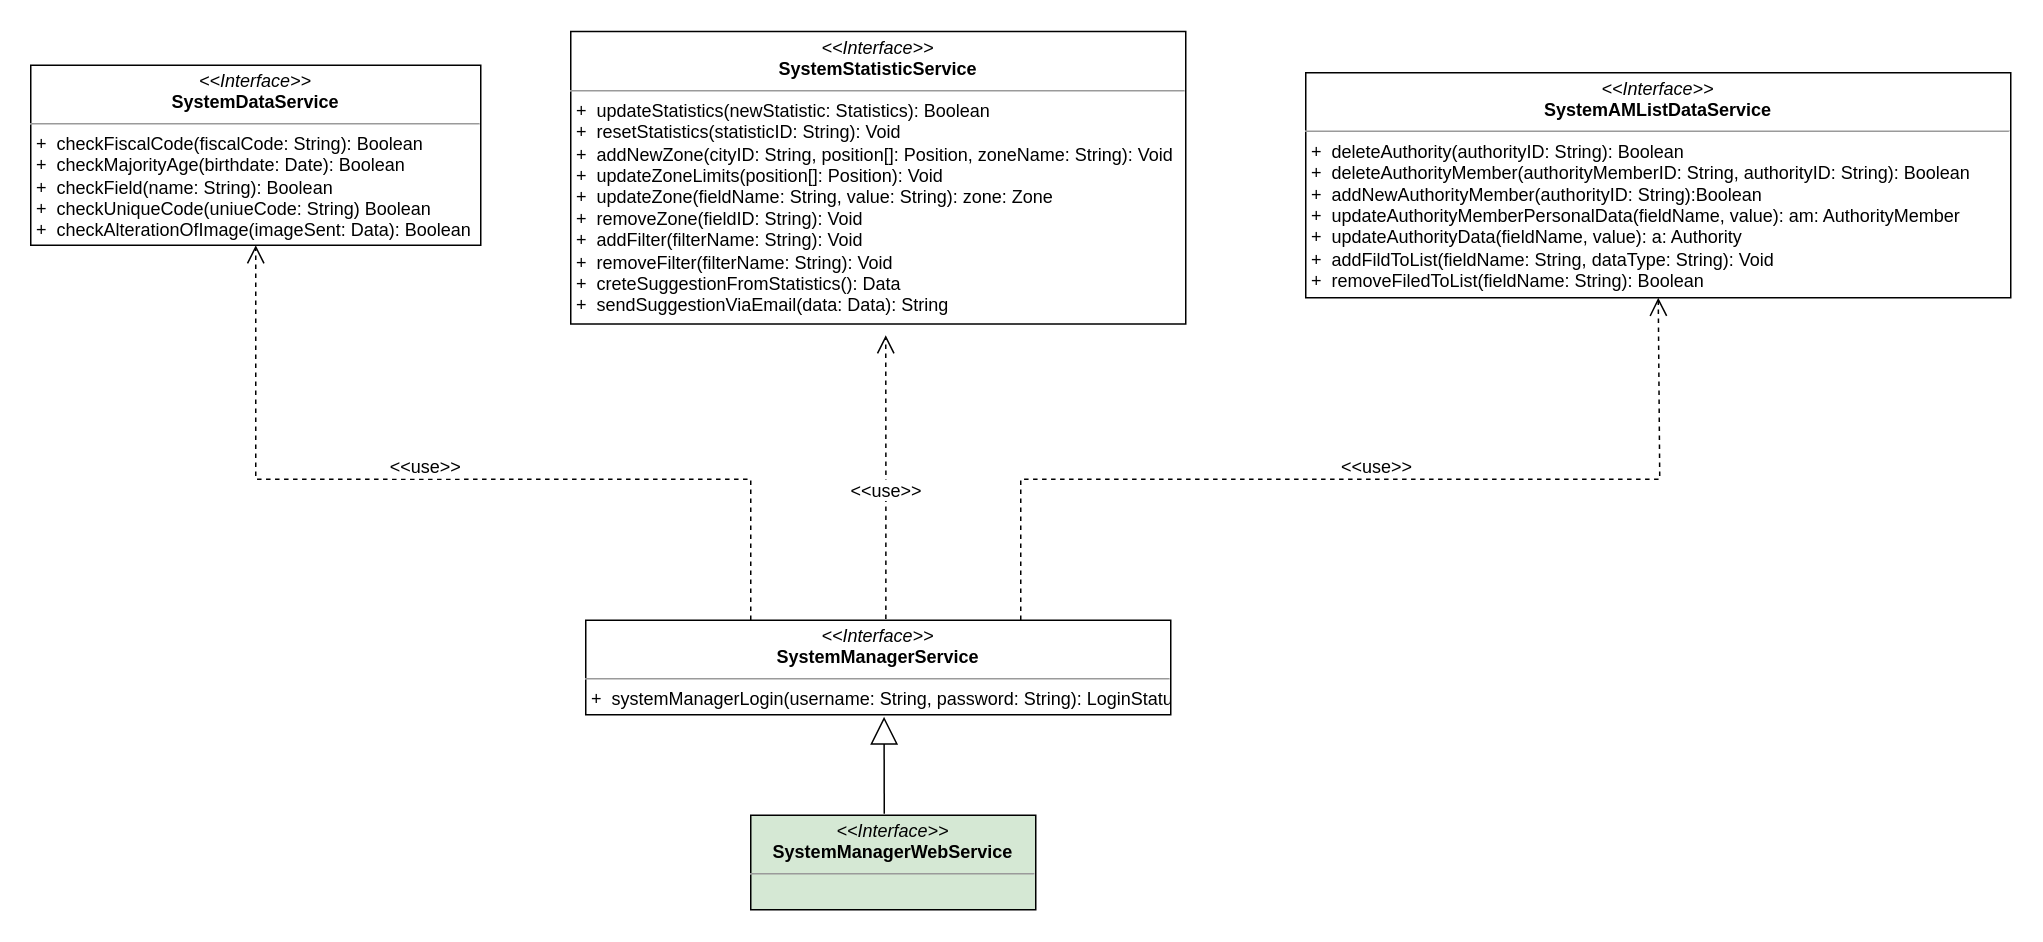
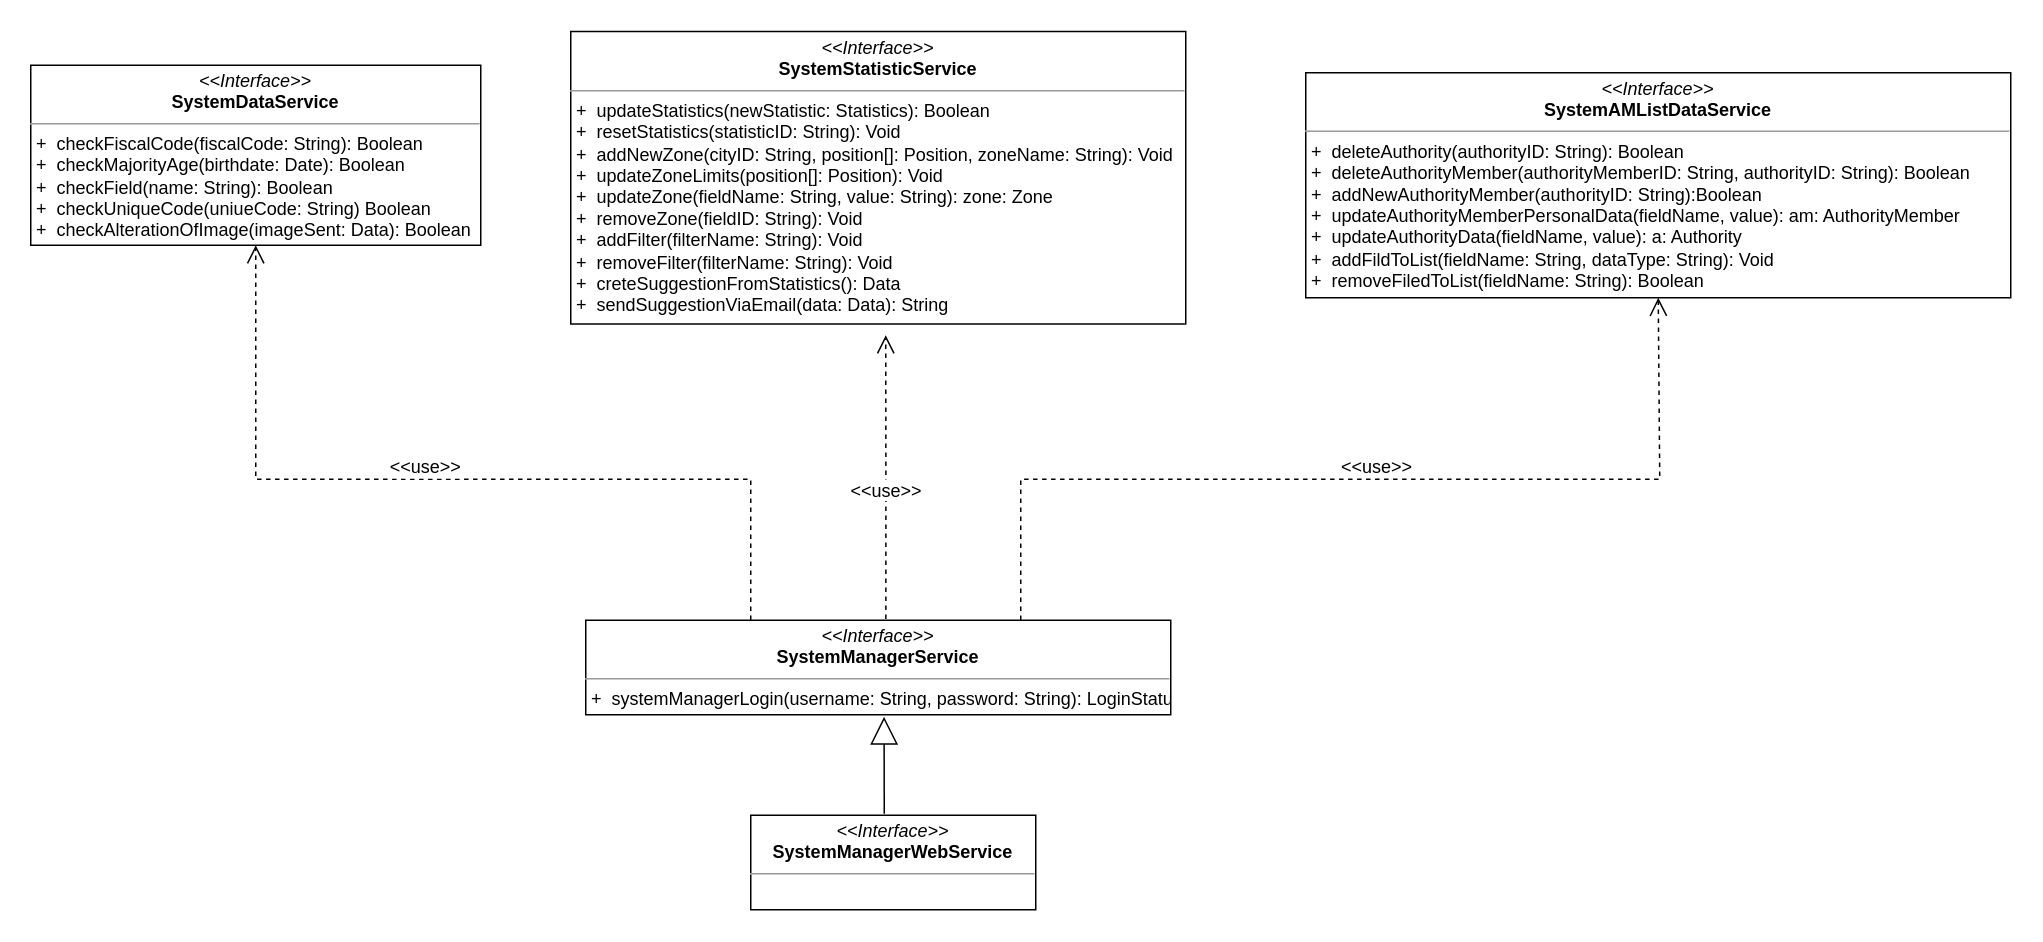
- <mxCell id="12" value="&lt;p style=&quot;margin: 0px ; margin-top: 4px ; text-align: center&quot;&gt;&lt;i&gt;&amp;lt;&amp;lt;Interface&amp;gt;&amp;gt;&lt;/i&gt;&lt;br&gt;&lt;b&gt;SystemManagerWebService&lt;/b&gt;&lt;/p&gt;&lt;hr size=&quot;1&quot;&gt;" style="verticalAlign=top;align=left;overflow=fill;fontSize=12;fontFamily=Helvetica;html=1;rounded=0;shadow=0;comic=0;labelBackgroundColor=none;strokeWidth=1;fillColor=#d5e8d4;" parent="1" vertex="1"><mxGeometry x="500" y="543" width="190" height="63" as="geometry" /></mxCell>
+ <mxCell id="12" value="&lt;p style=&quot;margin: 0px ; margin-top: 4px ; text-align: center&quot;&gt;&lt;i&gt;&amp;lt;&amp;lt;Interface&amp;gt;&amp;gt;&lt;/i&gt;&lt;br&gt;&lt;b&gt;SystemManagerWebService&lt;/b&gt;&lt;/p&gt;&lt;hr size=&quot;1&quot;&gt;" style="verticalAlign=top;align=left;overflow=fill;fontSize=12;fontFamily=Helvetica;html=1;rounded=0;shadow=0;comic=0;labelBackgroundColor=none;strokeWidth=1" parent="1" vertex="1"><mxGeometry x="500" y="543" width="190" height="63" as="geometry" /></mxCell>
